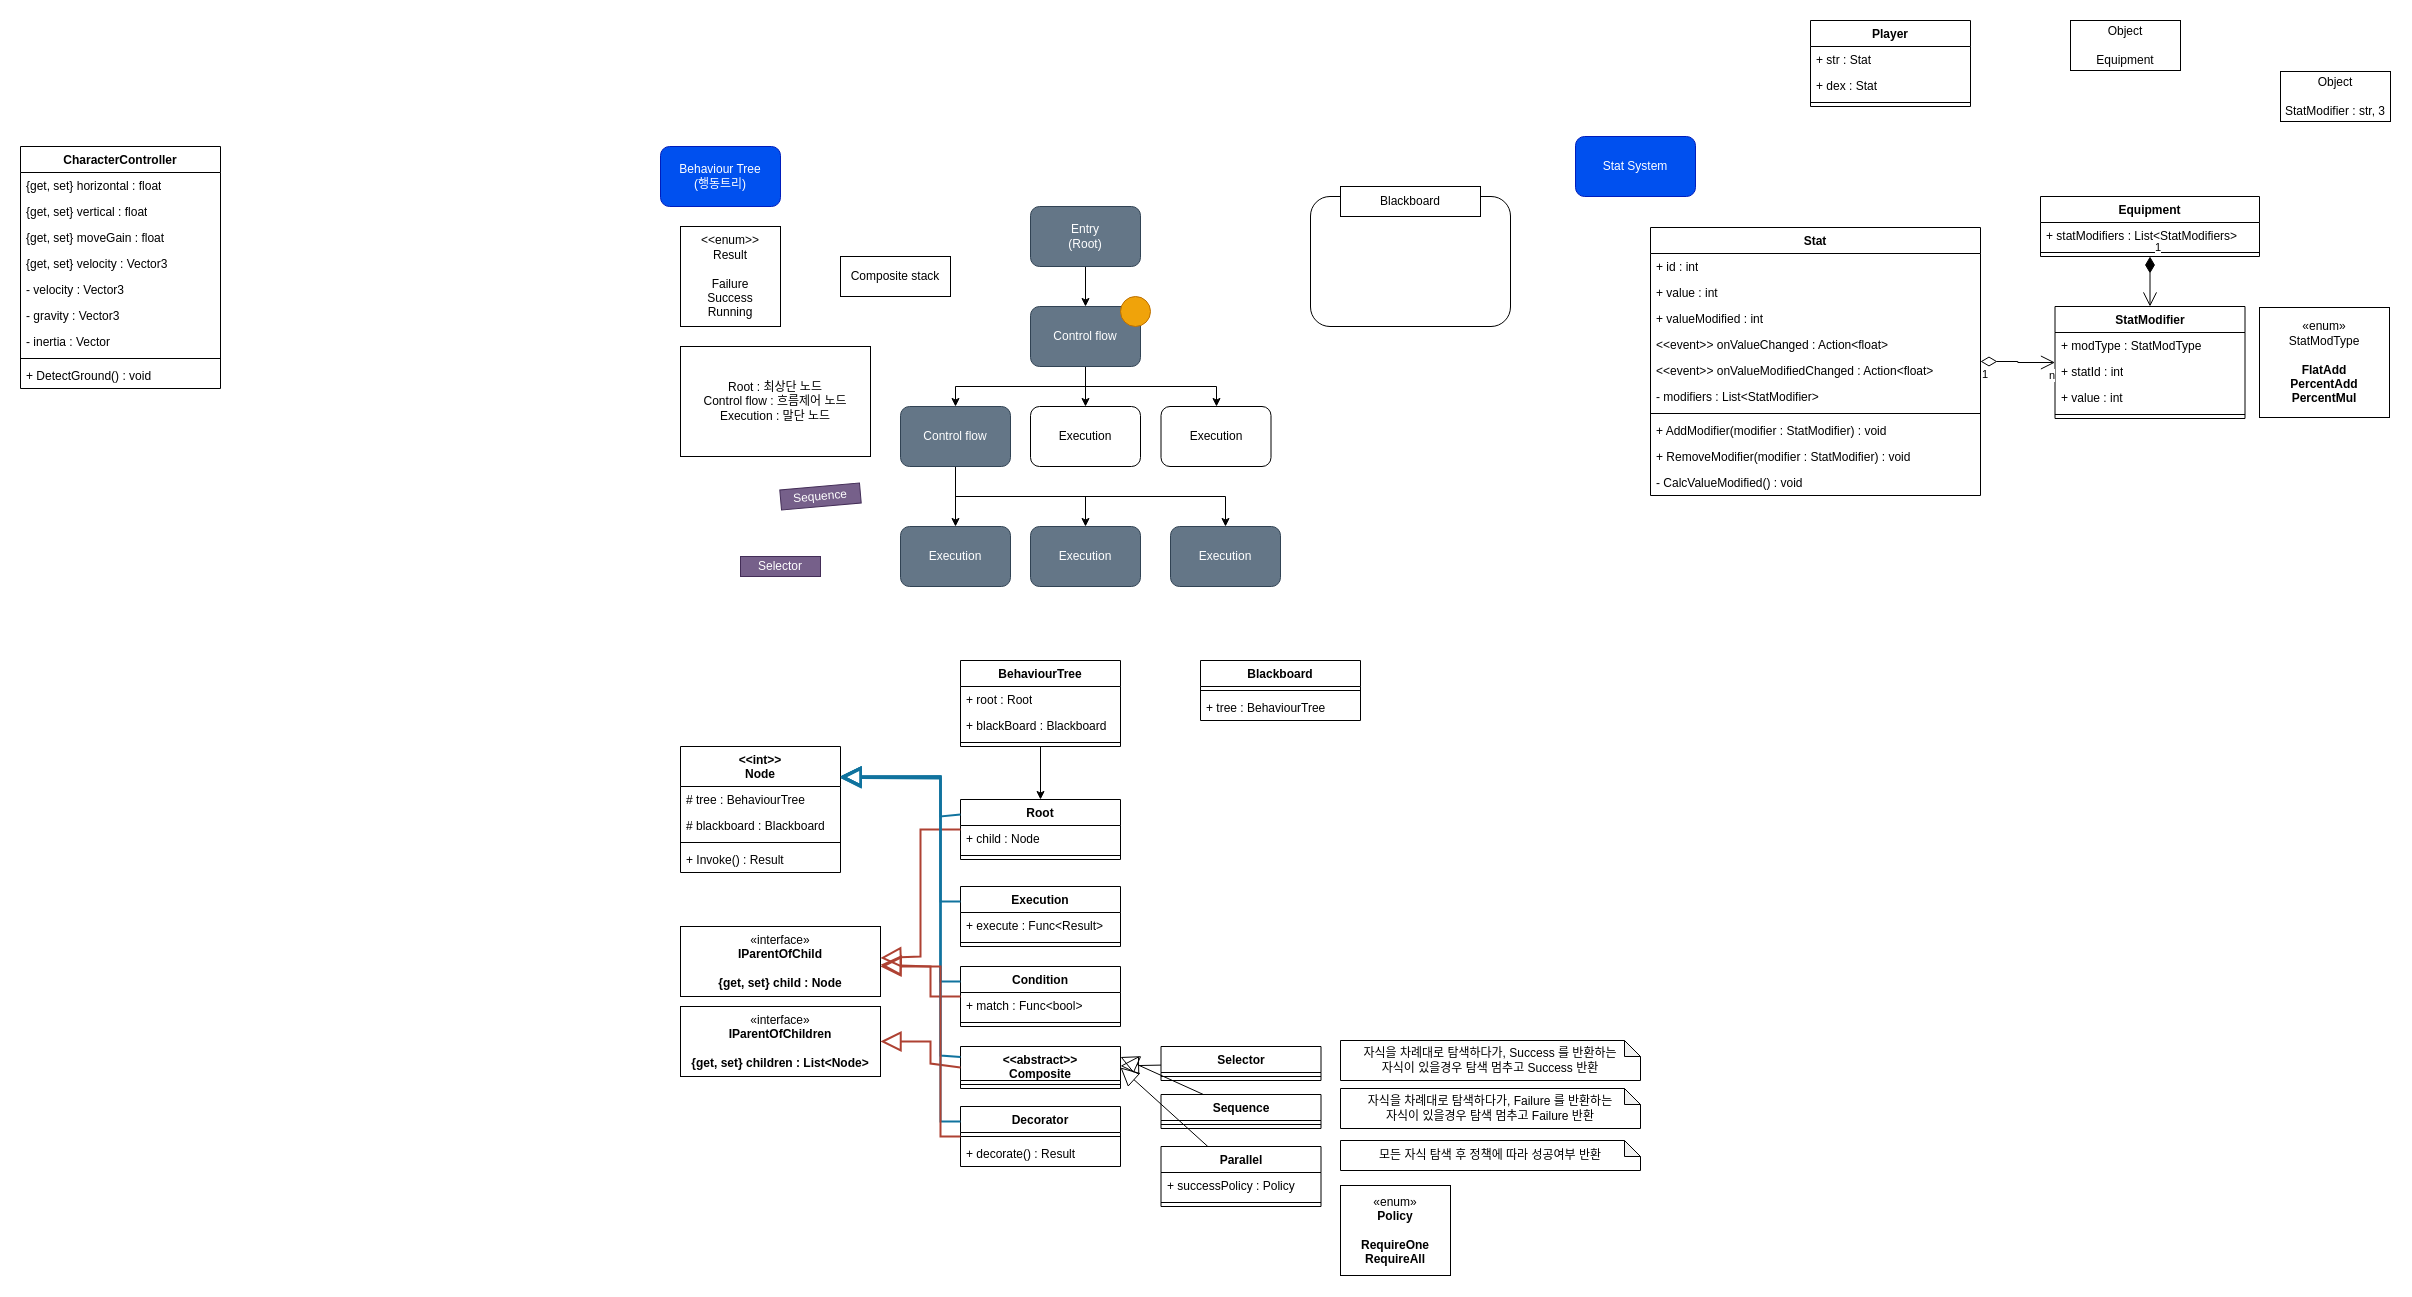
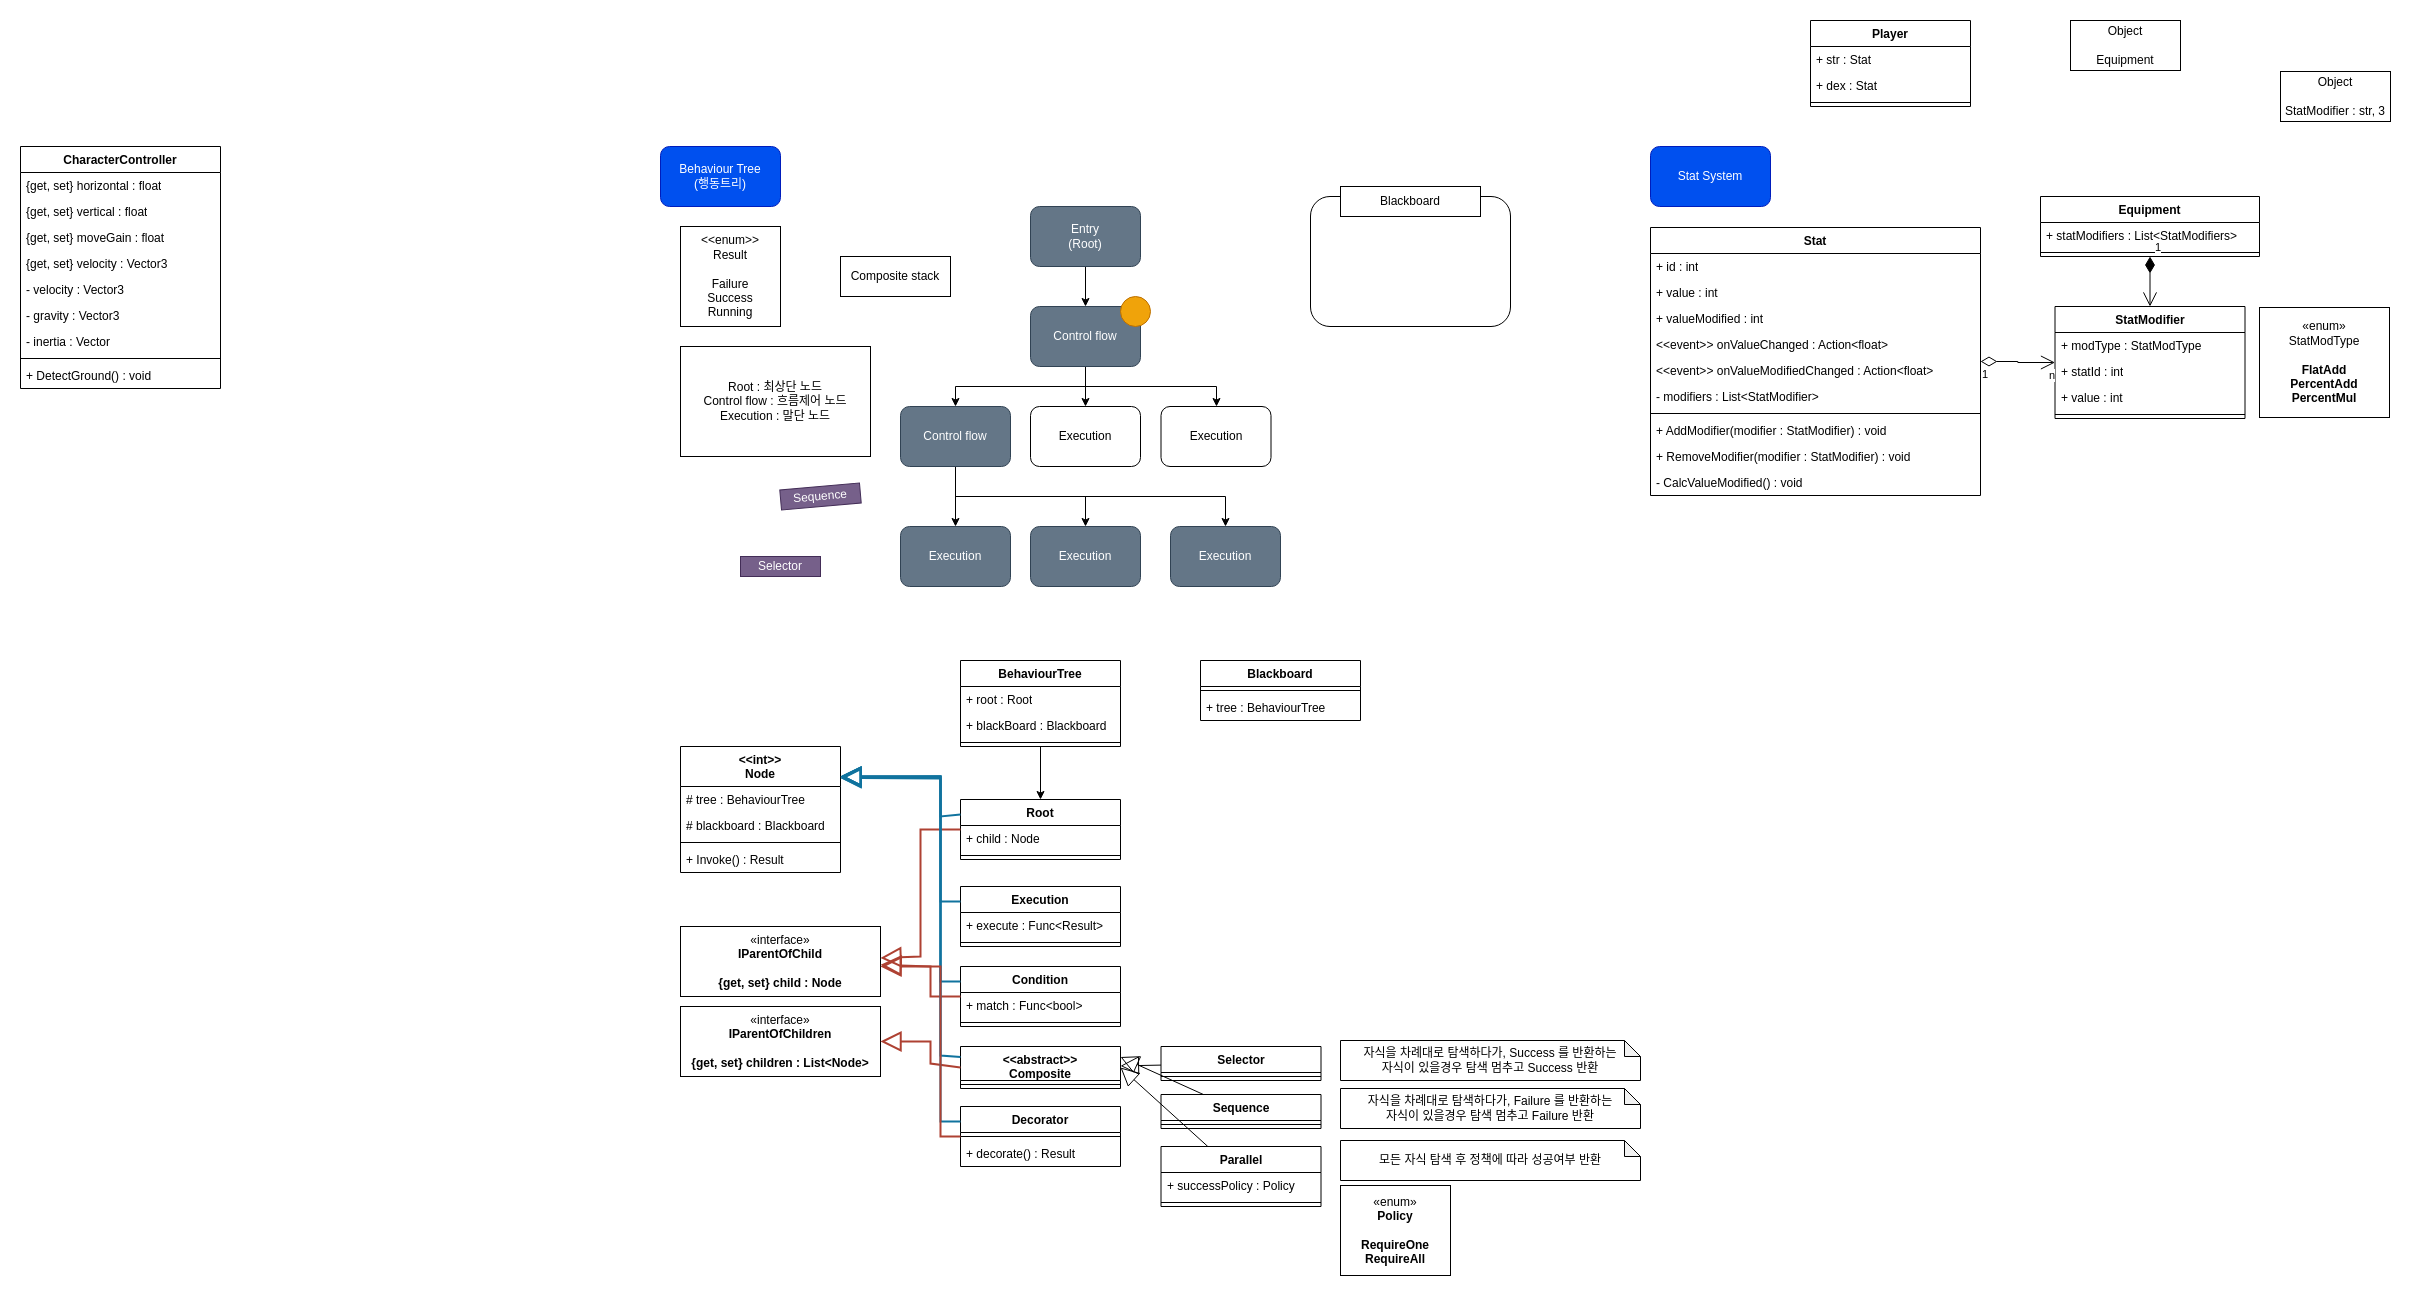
- <mxCell id="88" value="Stat System" style="rounded=1;whiteSpace=wrap;html=1;fillColor=#0050ef;fontColor=#ffffff;strokeColor=#001DBC;" vertex="1" parent="1"><mxGeometry x="1575" y="136" width="120" height="60" as="geometry" /></mxCell>
+ <mxCell id="88" value="Stat System" style="rounded=1;whiteSpace=wrap;html=1;fillColor=#0050ef;fontColor=#ffffff;strokeColor=#001DBC;" vertex="1" parent="1"><mxGeometry x="1650" y="146" width="120" height="60" as="geometry" /></mxCell>
- <mxCell id="71" value="모든 자식 탐색 후 정책에 따라 성공여부 반환" style="shape=note;whiteSpace=wrap;html=1;backgroundOutline=1;darkOpacity=0.05;size=16;" parent="1" vertex="1"><mxGeometry x="1340" y="1140" width="300" height="30" as="geometry" /></mxCell>
+ <mxCell id="71" value="모든 자식 탐색 후 정책에 따라 성공여부 반환" style="shape=note;whiteSpace=wrap;html=1;backgroundOutline=1;darkOpacity=0.05;size=16;" parent="1" vertex="1"><mxGeometry x="1340" y="1140" width="300" height="40" as="geometry" /></mxCell>
